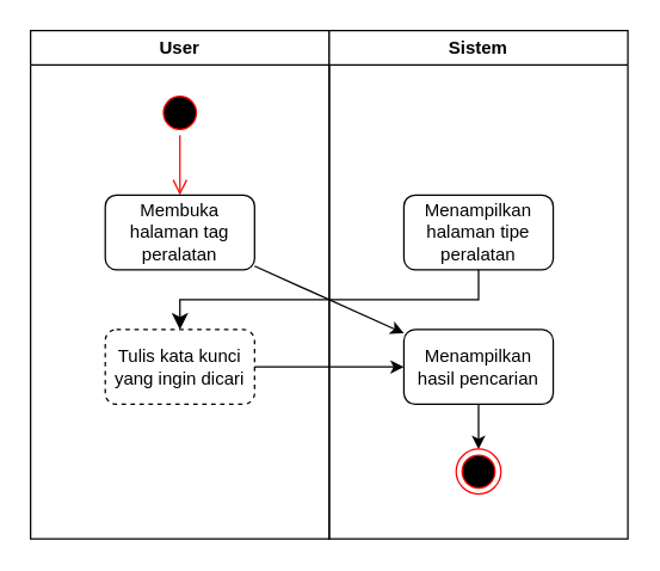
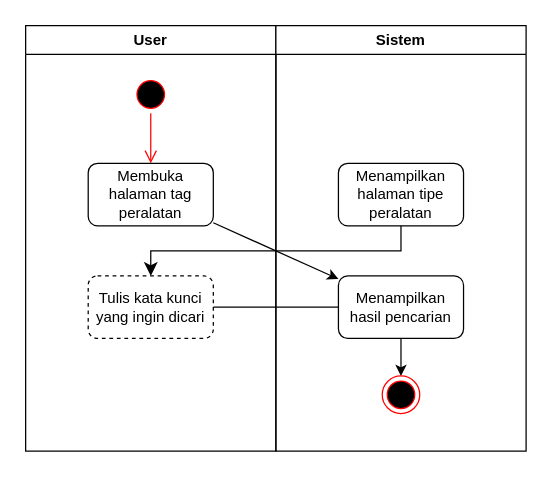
- <mxCell id="14" value="" style="edgeStyle=none;html=1;" edge="1" parent="1" source="6" target="10"><mxGeometry relative="1" as="geometry" /></mxCell>
+ <mxCell id="14" value="" style="edgeStyle=none;html=1;endArrow=none;" edge="1" parent="1" source="6" target="10"><mxGeometry relative="1" as="geometry" /></mxCell>
